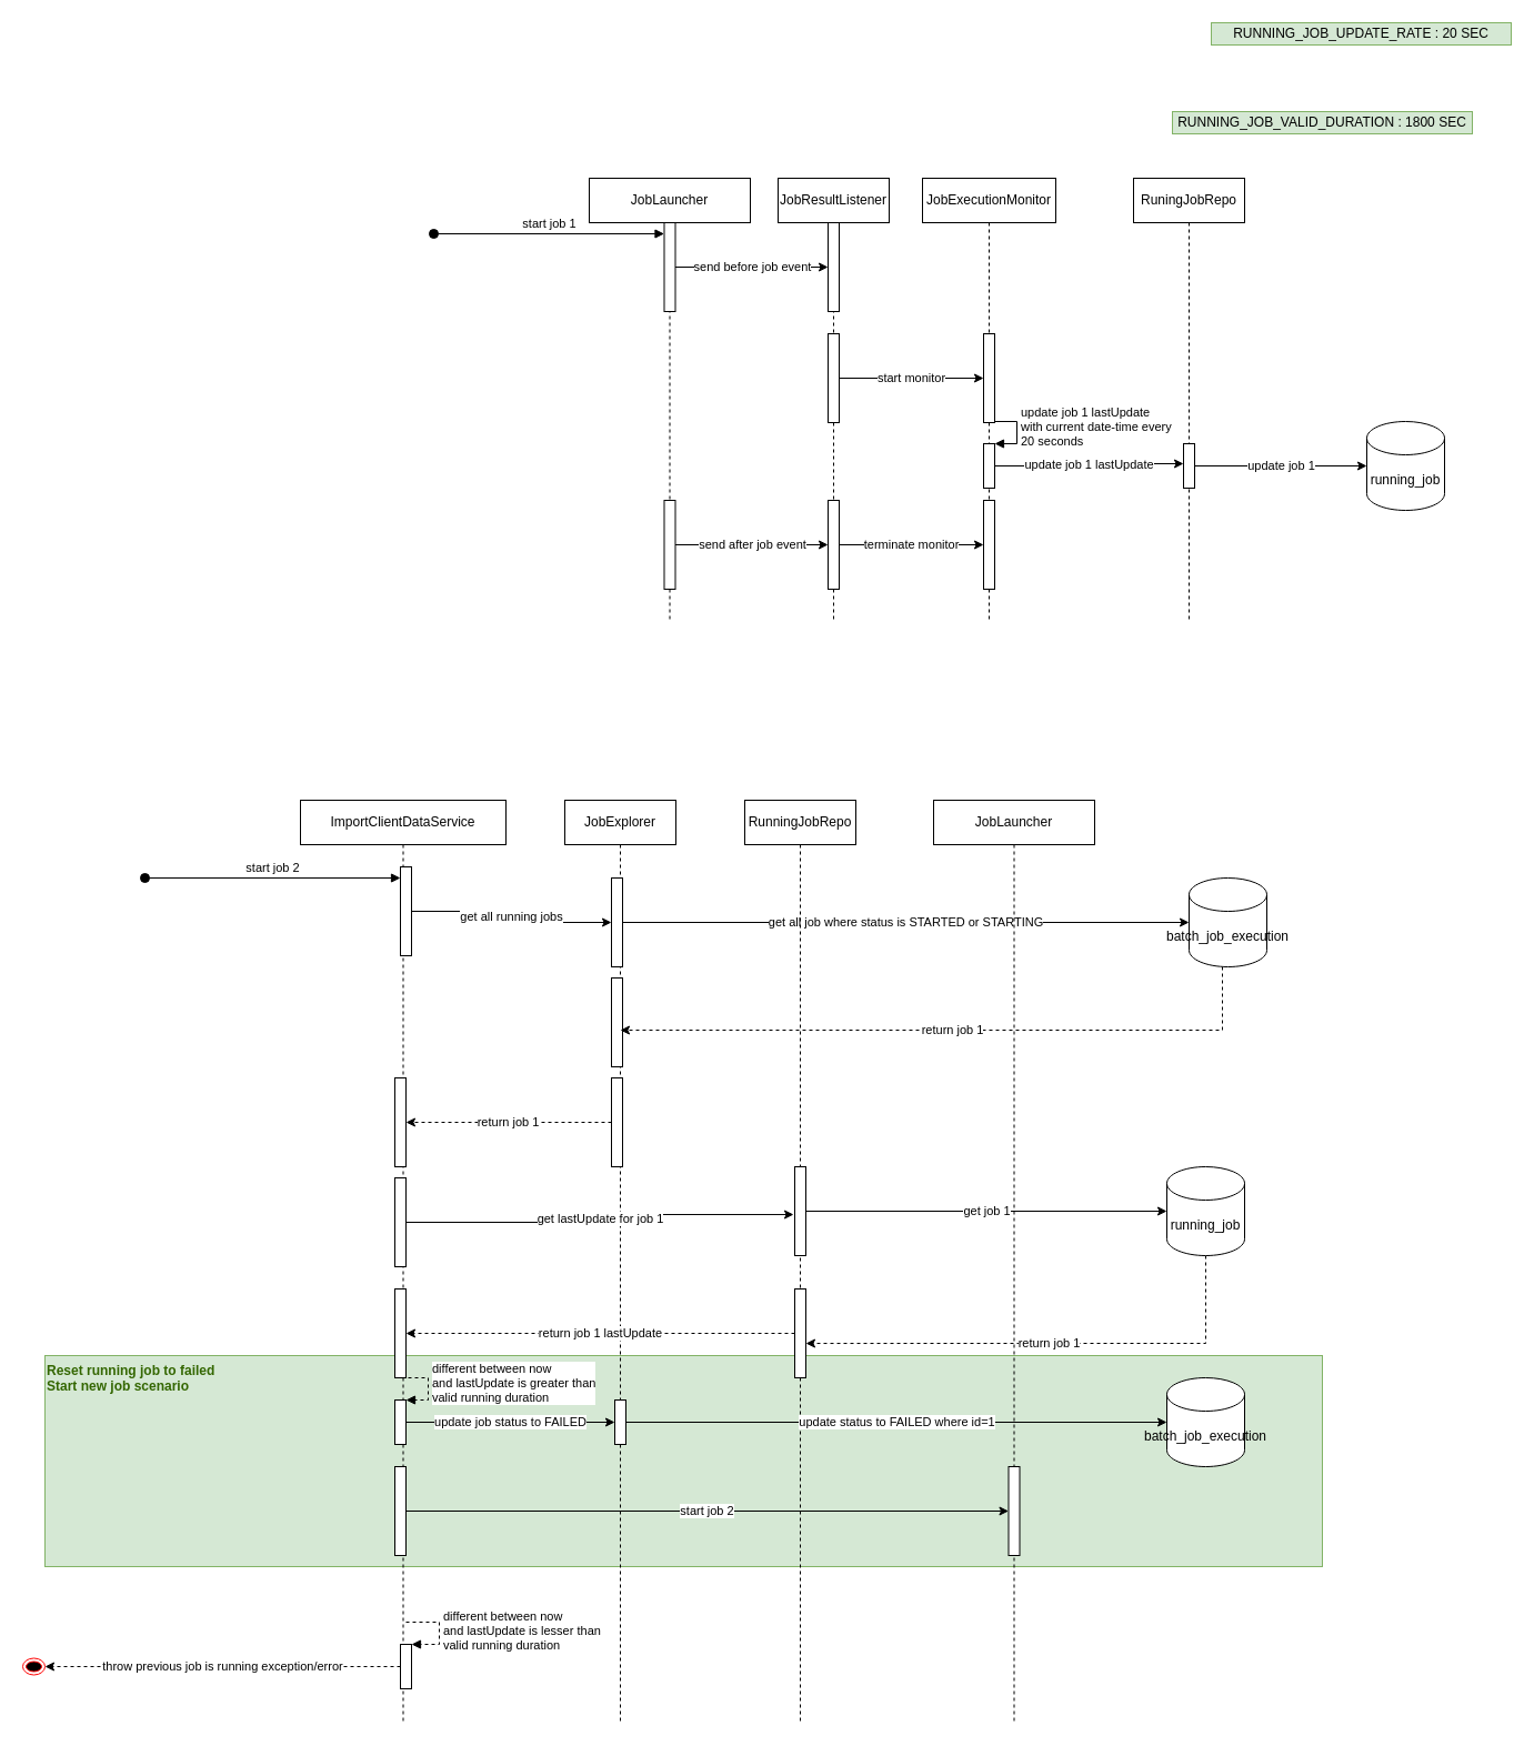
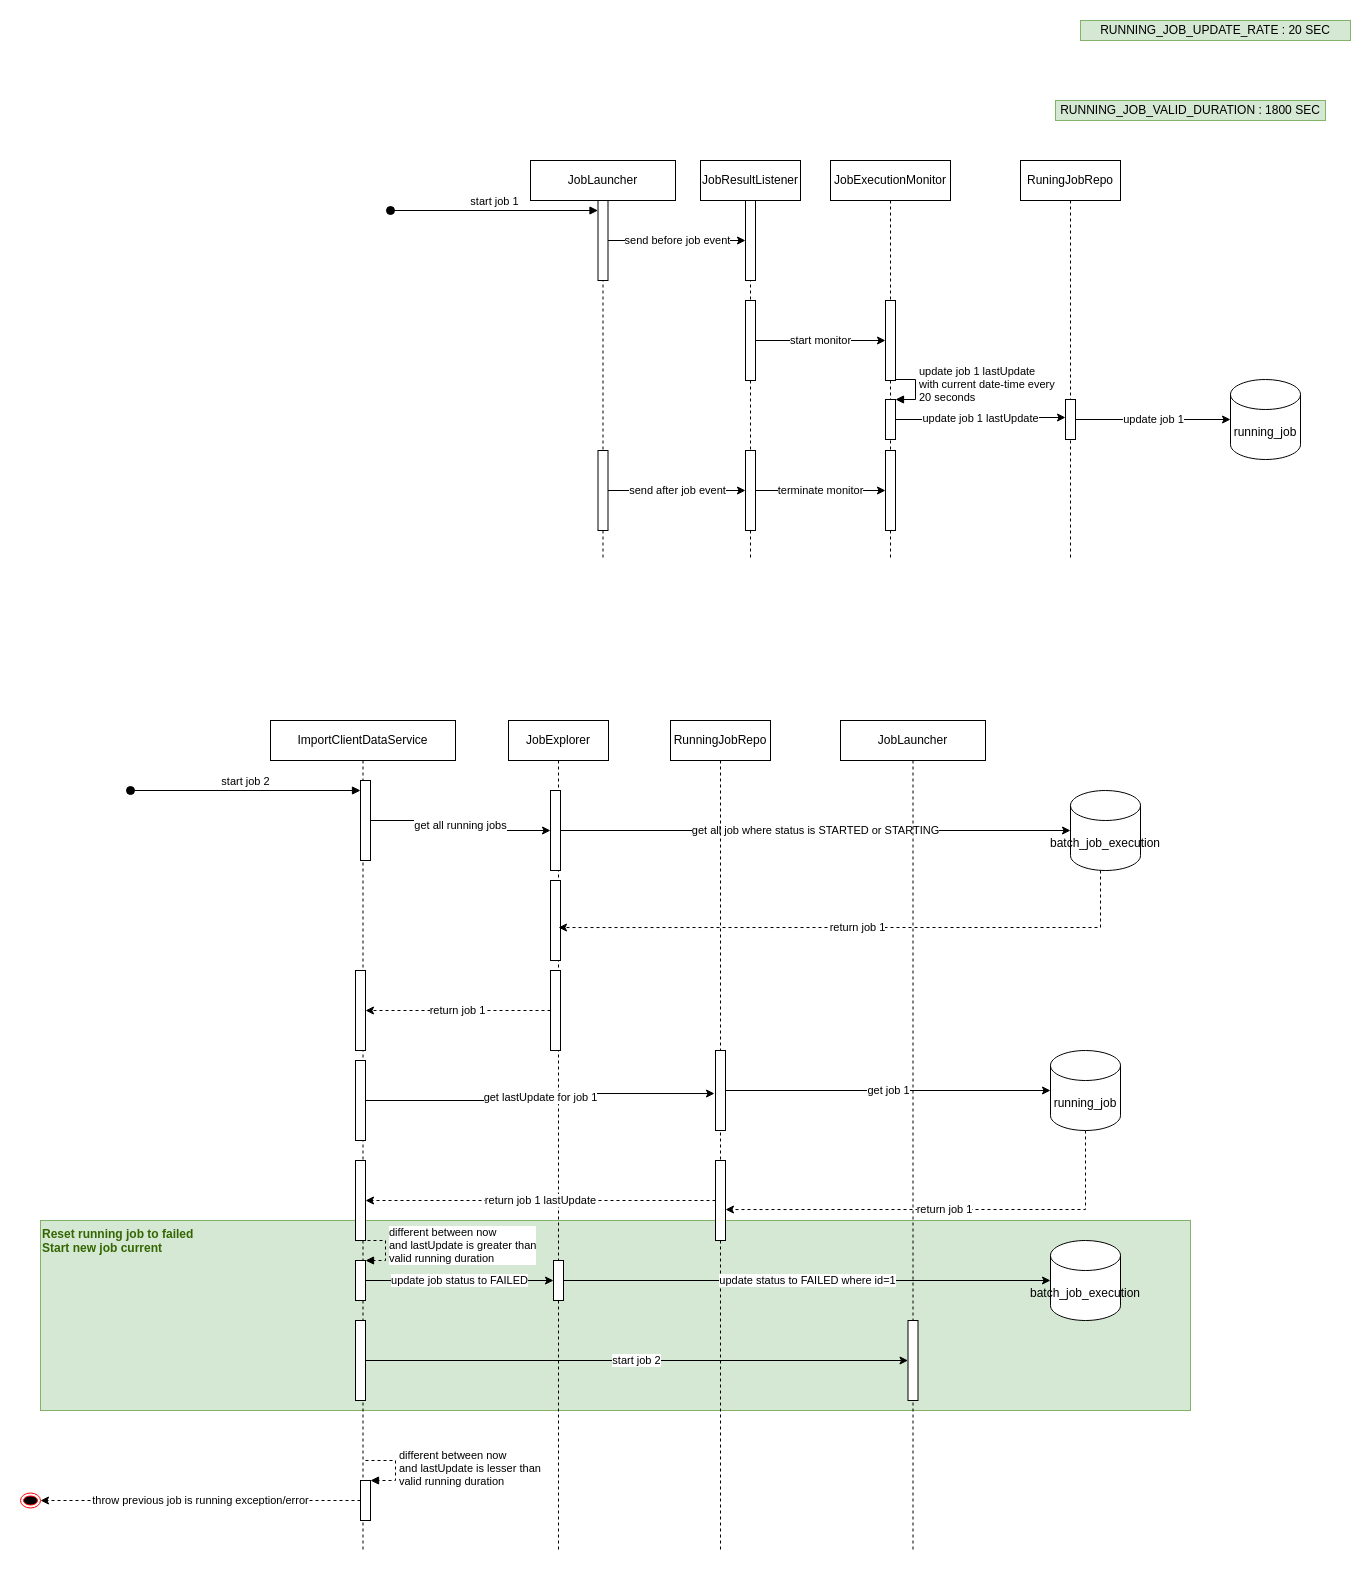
- <mxCell id="3" value="RUNNING_JOB_UPDATE_RATE : 20 SEC" style="rounded=0;whiteSpace=wrap;html=1;fillColor=#d5e8d4;strokeColor=#82b366;" vertex="1" parent="1"><mxGeometry x="1090" y="20" width="270" height="20" as="geometry" /></mxCell>
+ <mxCell id="3" value="RUNNING_JOB_UPDATE_RATE : 20 SEC" style="rounded=0;whiteSpace=wrap;html=1;fillColor=#d5e8d4;strokeColor=#82b366;" vertex="1" parent="1"><mxGeometry x="1080" y="20" width="270" height="20" as="geometry" /></mxCell>
- <mxCell id="2" value="Reset running job to failed&lt;br&gt;Start new job scenario" style="rounded=0;whiteSpace=wrap;html=1;fontStyle=1;align=left;verticalAlign=top;fontSize=12;fillColor=#d5e8d4;strokeColor=#82b366;fontColor=#336600;" vertex="1" parent="1"><mxGeometry x="40" y="1220" width="1150" height="190" as="geometry" /></mxCell>
+ <mxCell id="2" value="Reset running job to failed&lt;br&gt;Start new job current" style="rounded=0;whiteSpace=wrap;html=1;fontStyle=1;align=left;verticalAlign=top;fontSize=12;fillColor=#d5e8d4;strokeColor=#82b366;fontColor=#336600;" vertex="1" parent="1"><mxGeometry x="40" y="1220" width="1150" height="190" as="geometry" /></mxCell>
